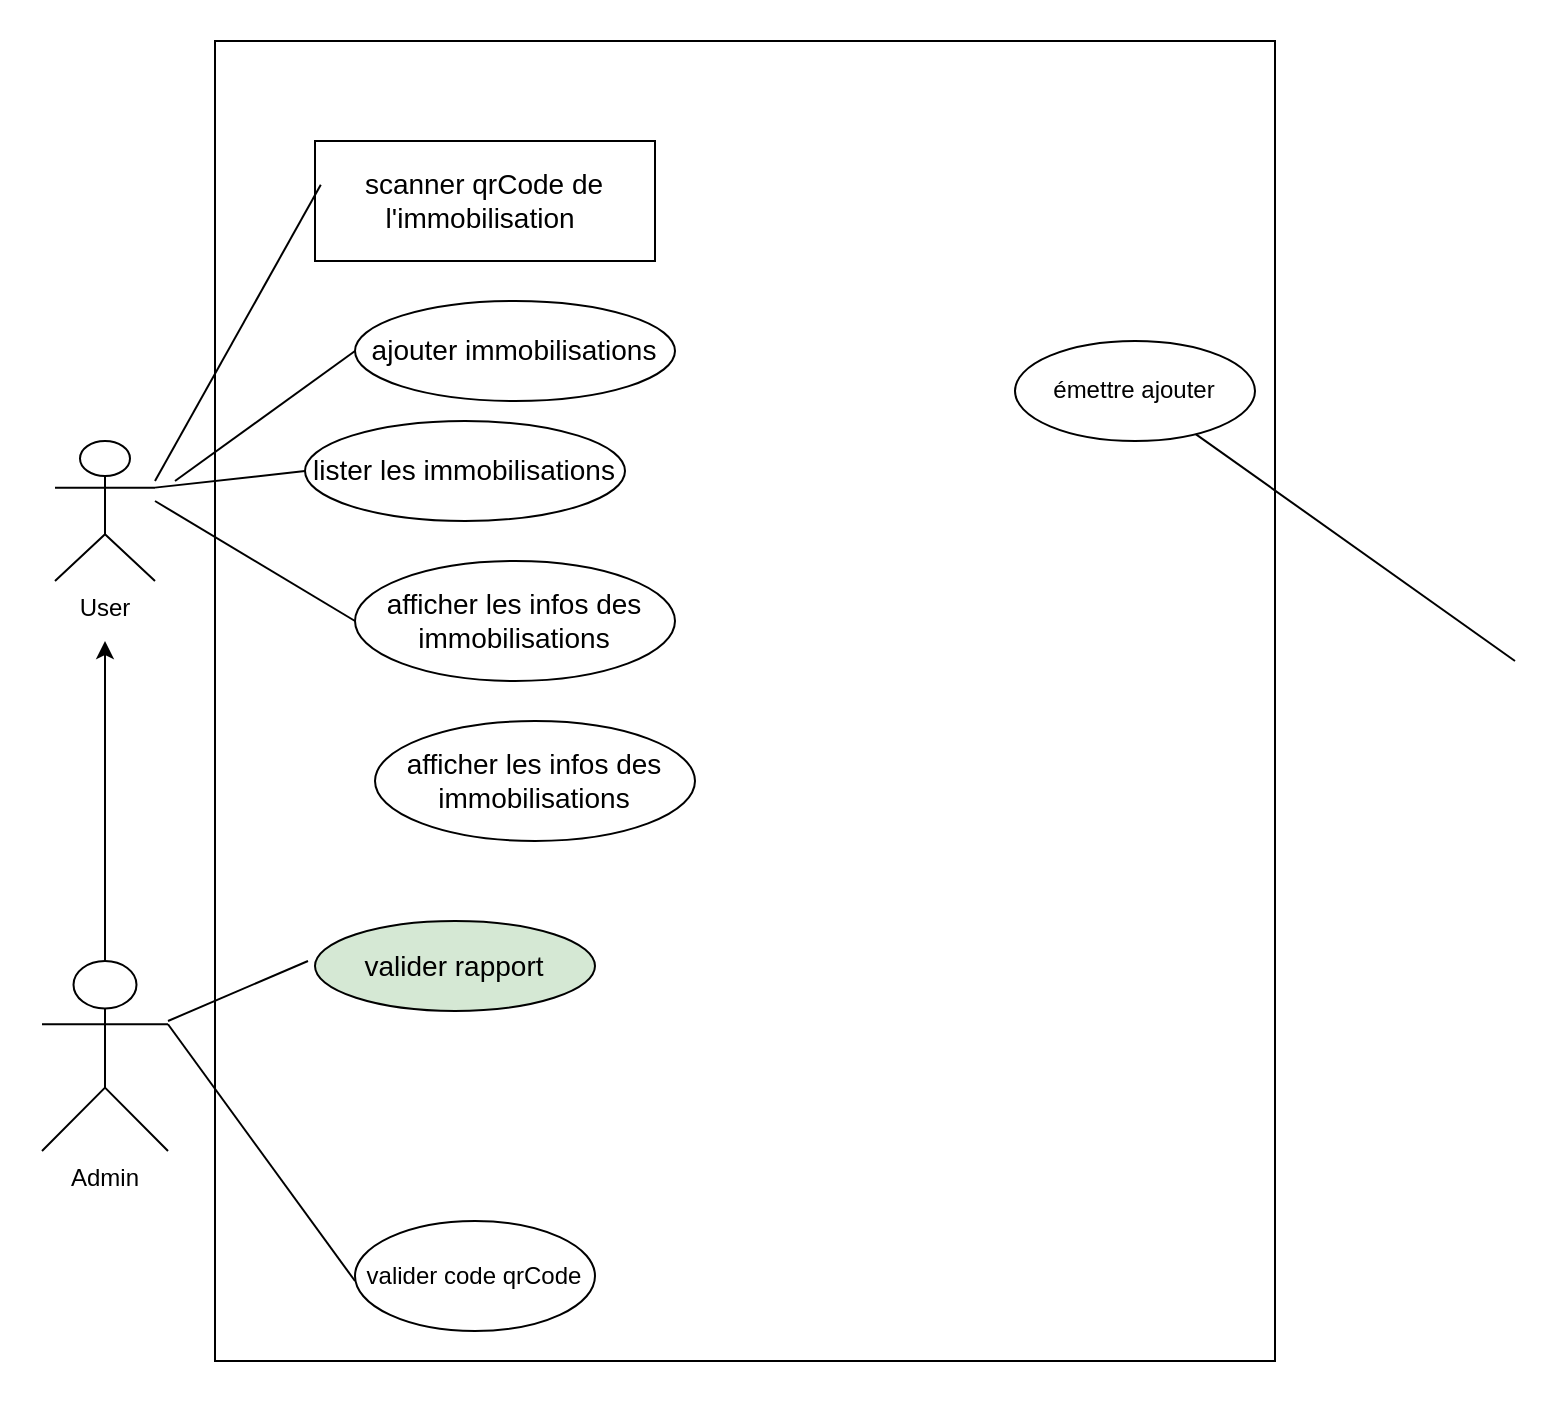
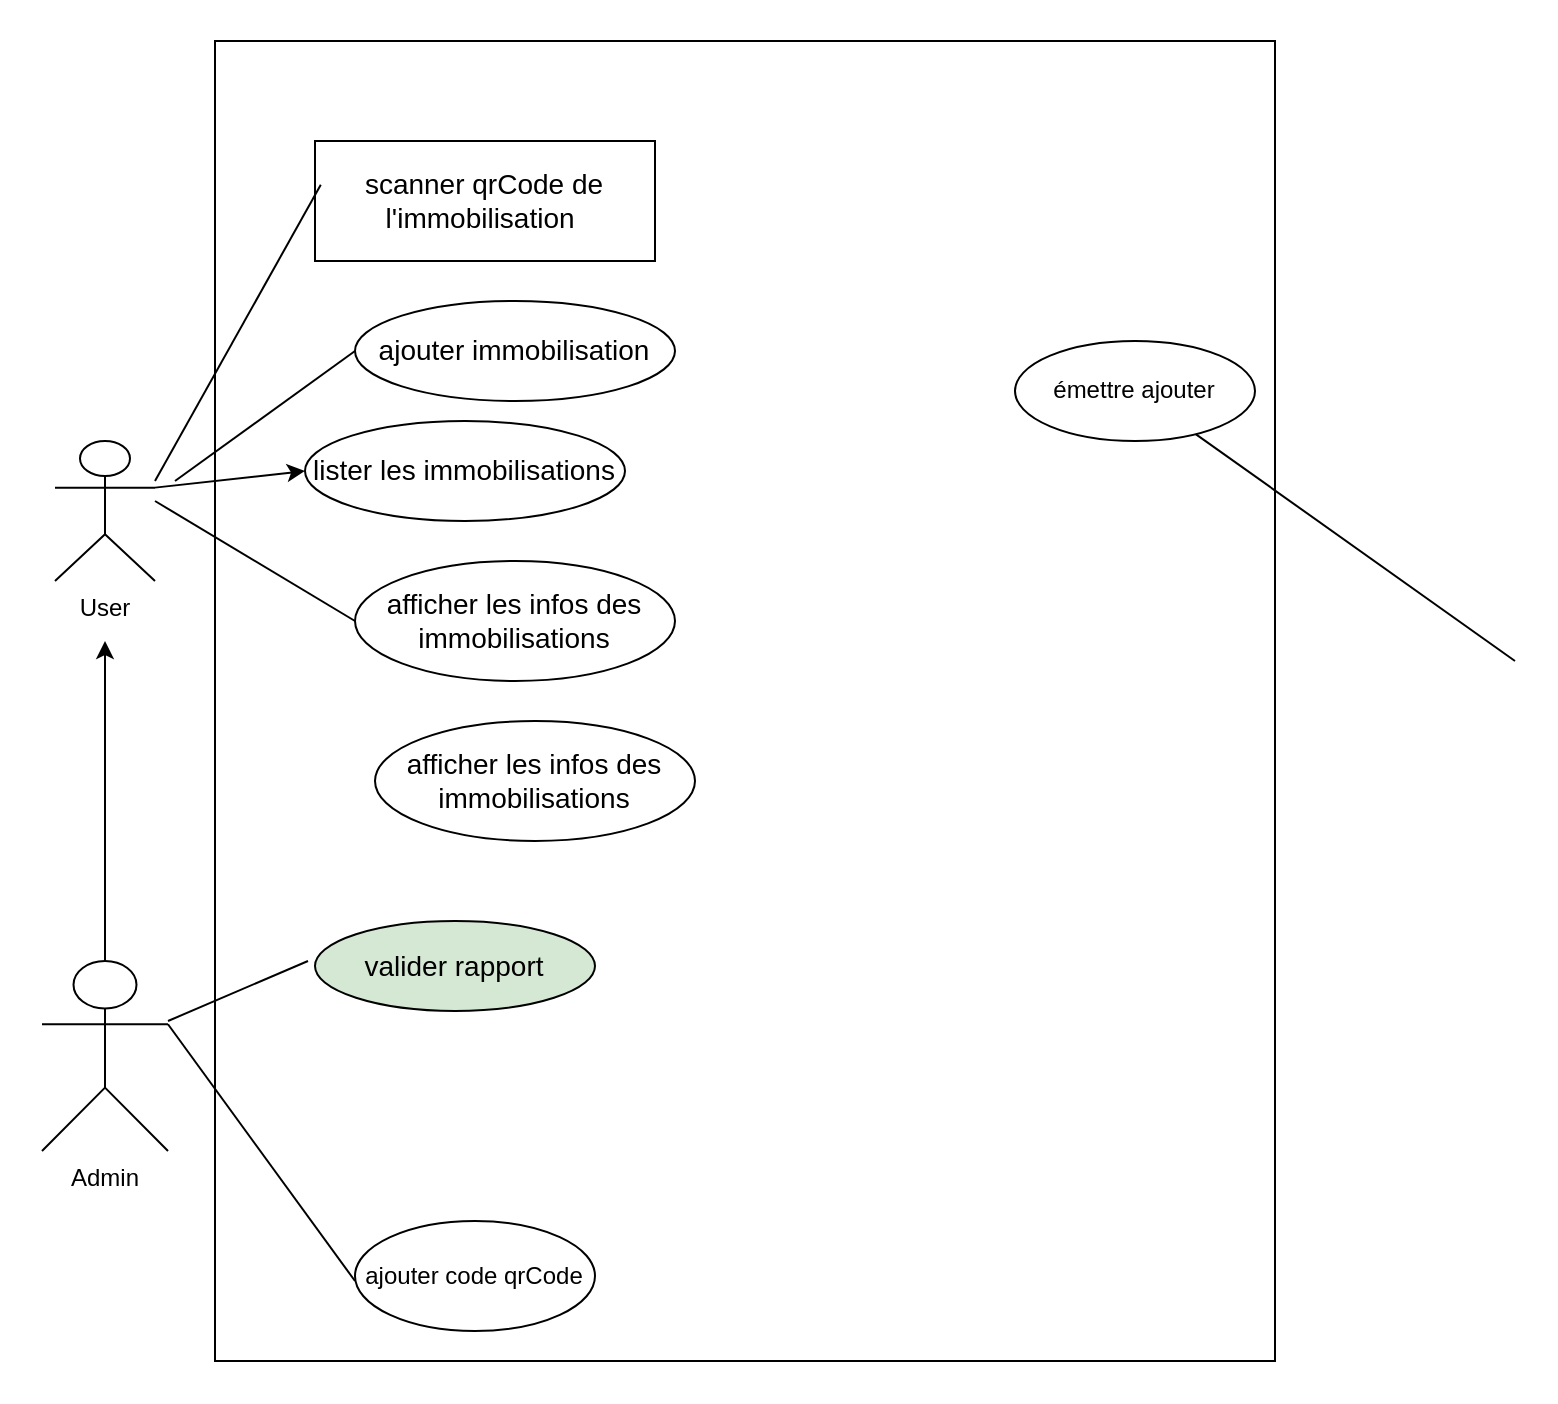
- <mxCell id="7" value="&lt;font style=&quot;font-size: 14px;&quot;&gt;ajouter immobilisations&lt;/font&gt;" style="ellipse;whiteSpace=wrap;html=1;" parent="1" vertex="1"><mxGeometry x="177" y="150" width="160" height="50" as="geometry" /></mxCell>
+ <mxCell id="7" value="&lt;font style=&quot;font-size: 14px;&quot;&gt;ajouter immobilisation&lt;/font&gt;" style="ellipse;whiteSpace=wrap;html=1;" parent="1" vertex="1"><mxGeometry x="177" y="150" width="160" height="50" as="geometry" /></mxCell>
- <mxCell id="14" value="" style="endArrow=none;html=1;rounded=0;exitX=1;exitY=0.333;exitDx=0;exitDy=0;exitPerimeter=0;entryX=0;entryY=0.5;entryDx=0;entryDy=0;" parent="1" source="3" target="10" edge="1"><mxGeometry width="50" height="50" relative="1" as="geometry"><mxPoint x="50" y="337" as="sourcePoint" /><mxPoint x="159" y="229" as="targetPoint" /></mxGeometry></mxCell>
+ <mxCell id="14" value="" style="endArrow=classic;html=1;rounded=0;exitX=1;exitY=0.333;exitDx=0;exitDy=0;exitPerimeter=0;entryX=0;entryY=0.5;entryDx=0;entryDy=0;" parent="1" source="3" target="10" edge="1"><mxGeometry width="50" height="50" relative="1" as="geometry"><mxPoint x="50" y="337" as="sourcePoint" /><mxPoint x="159" y="229" as="targetPoint" /></mxGeometry></mxCell>
- <mxCell id="9" value="valider code qrCode" style="ellipse;whiteSpace=wrap;html=1;" parent="1" vertex="1"><mxGeometry x="177" y="610" width="120" height="55" as="geometry" /></mxCell>
+ <mxCell id="9" value="ajouter code qrCode" style="ellipse;whiteSpace=wrap;html=1;" parent="1" vertex="1"><mxGeometry x="177" y="610" width="120" height="55" as="geometry" /></mxCell>
